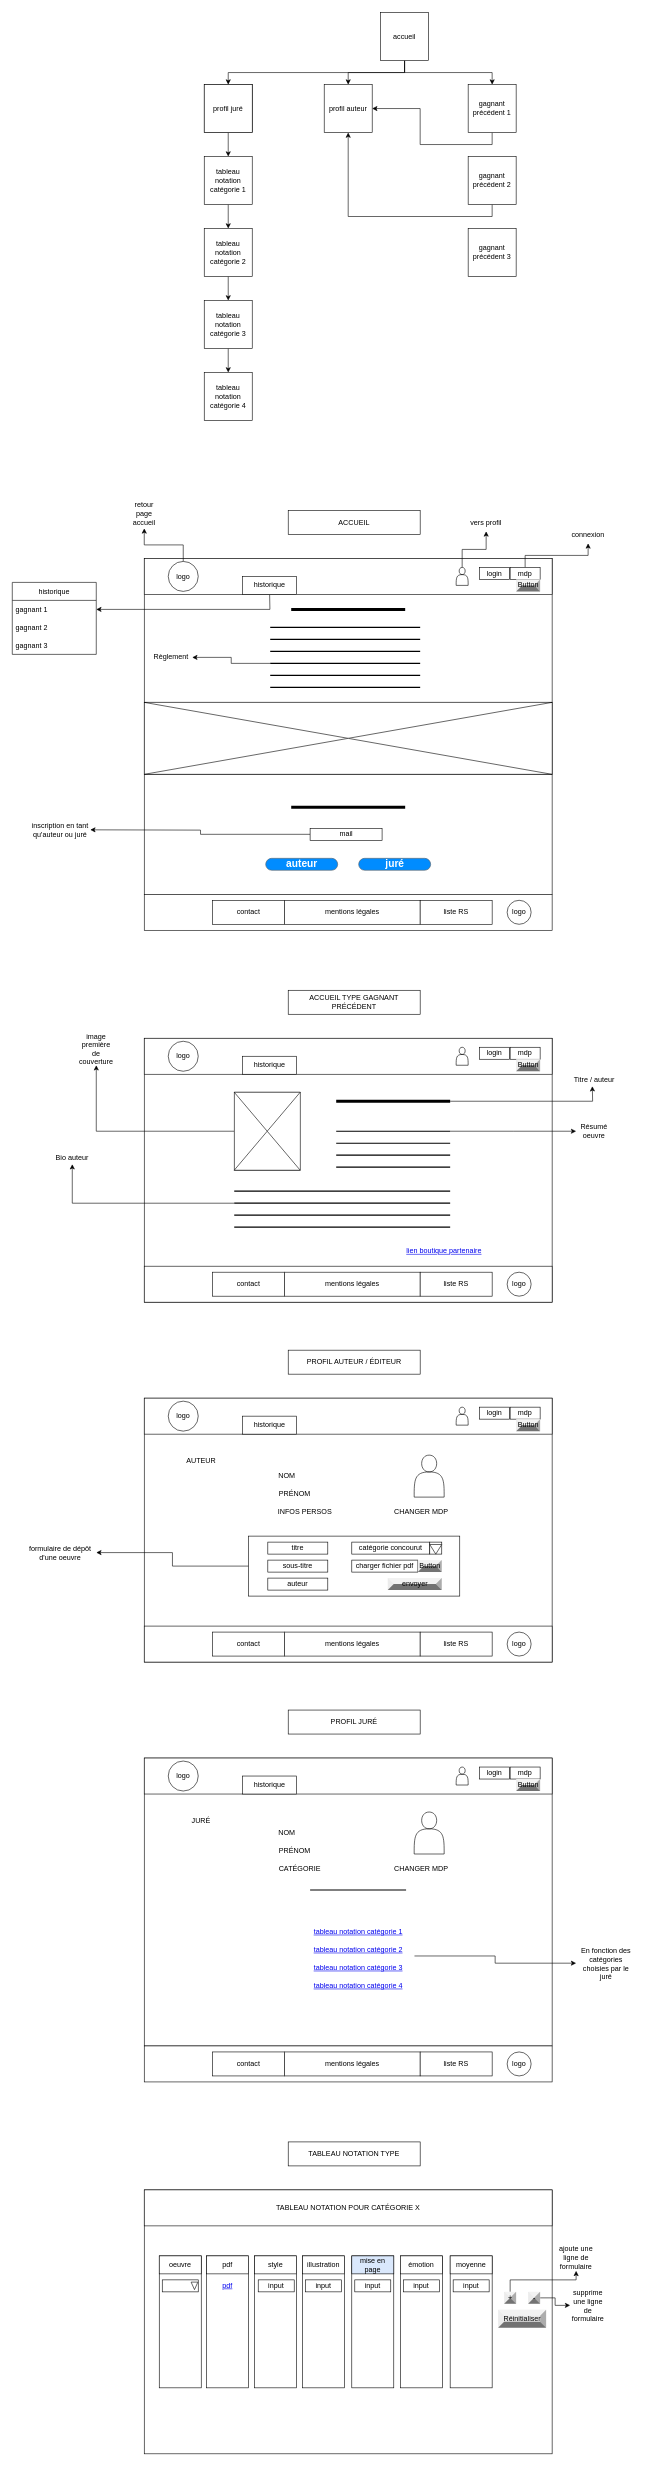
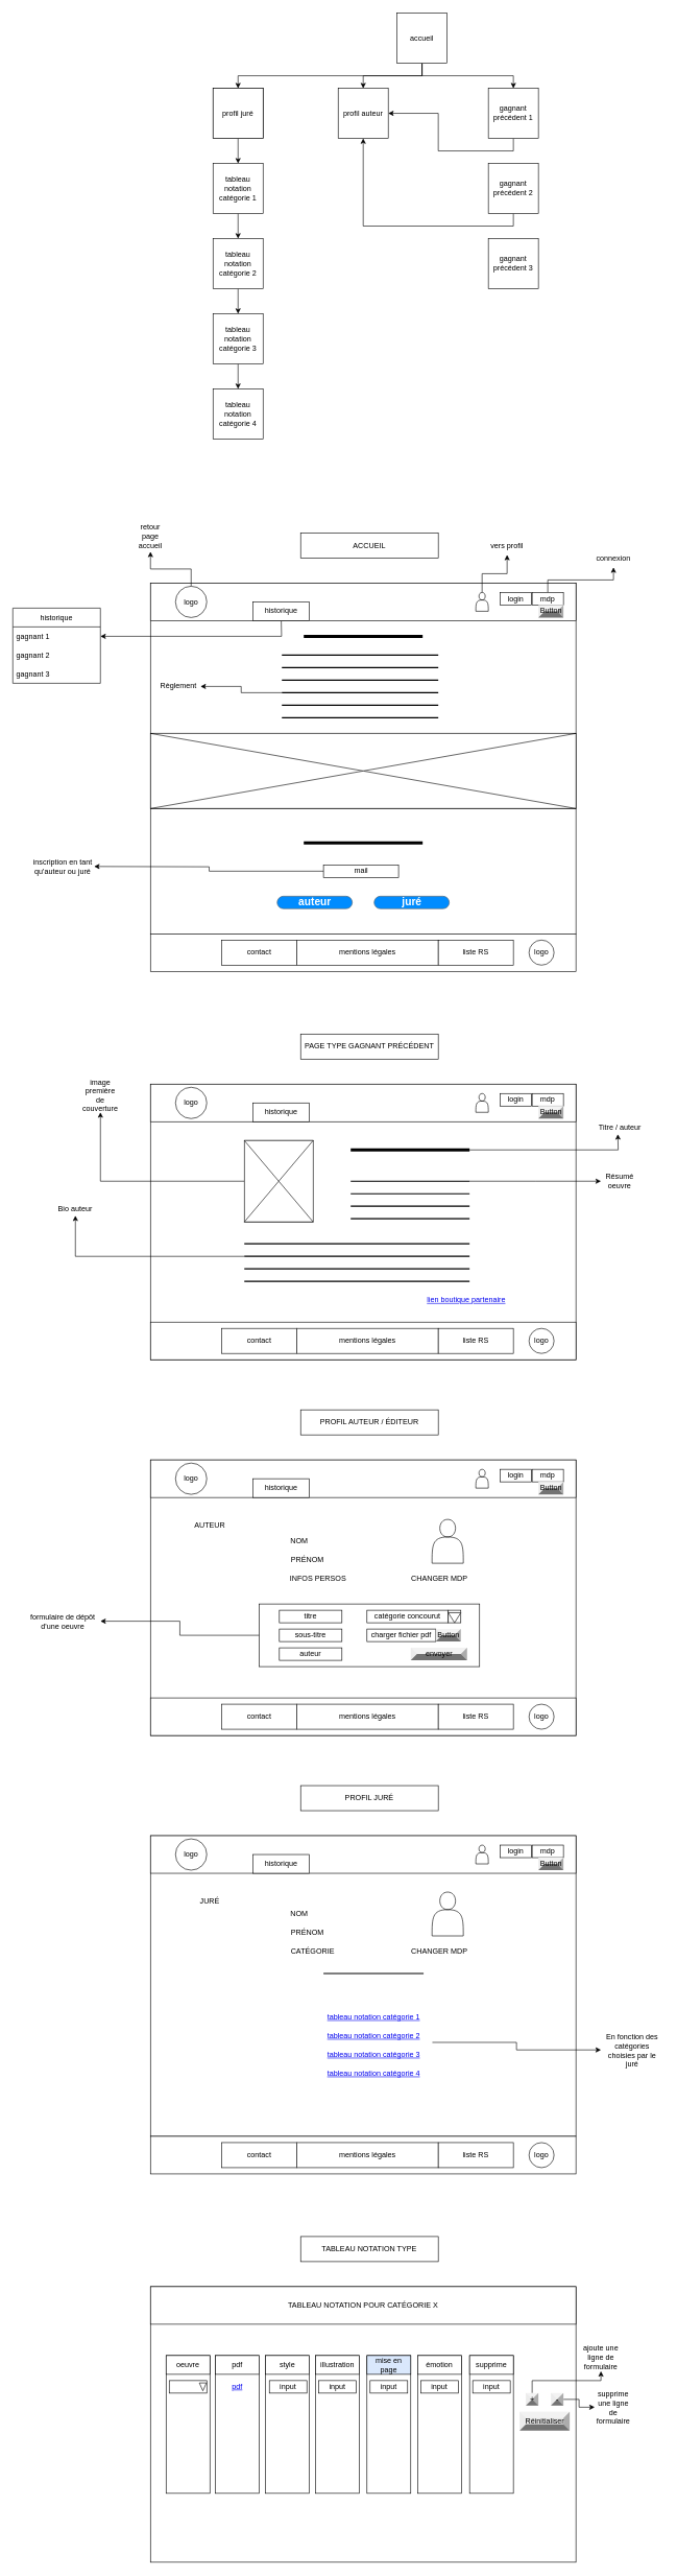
- <mxCell id="26" value="ACCUEIL TYPE GAGNANT PRÉCÉDENT" style="rounded=0;whiteSpace=wrap;html=1;" parent="1" vertex="1"><mxGeometry x="480" y="1650" width="220" height="40" as="geometry" /></mxCell>
+ <mxCell id="26" value="PAGE TYPE GAGNANT PRÉCÉDENT" style="rounded=0;whiteSpace=wrap;html=1;" parent="1" vertex="1"><mxGeometry x="480" y="1650" width="220" height="40" as="geometry" /></mxCell>
- <mxCell id="53" value="lien boutique partenaire" style="text;html=1;strokeColor=none;fillColor=none;whiteSpace=wrap;align=center;verticalAlign=middle;fontColor=#0000EE;fontStyle=4;" parent="1" vertex="1"><mxGeometry x="635" y="2070" width="210" height="30" as="geometry" /></mxCell>
+ <mxCell id="53" value="lien boutique partenaire" style="text;html=1;strokeColor=none;fillColor=none;whiteSpace=wrap;align=center;verticalAlign=middle;fontColor=#0000EE;fontStyle=4;" parent="1" vertex="1"><mxGeometry x="640" y="2060" width="210" height="30" as="geometry" /></mxCell>
- <mxCell id="116" value="envoyer" style="labelPosition=center;verticalLabelPosition=middle;align=center;html=1;shape=mxgraph.basic.shaded_button;dx=10;fillColor=#E6E6E6;strokeColor=none;" parent="1" vertex="1"><mxGeometry x="646" y="2630" width="90" height="20" as="geometry" /></mxCell>
+ <mxCell id="116" value="envoyer" style="labelPosition=center;verticalLabelPosition=middle;align=center;html=1;shape=mxgraph.basic.shaded_button;dx=10;fillColor=#E6E6E6;strokeColor=none;" parent="1" vertex="1"><mxGeometry x="656" y="2630" width="90" height="20" as="geometry" /></mxCell>
- <mxCell id="164" value="moyenne" style="rounded=0;whiteSpace=wrap;html=1;" vertex="1" parent="1"><mxGeometry x="750" y="3760" width="70" height="30" as="geometry" /></mxCell>
+ <mxCell id="164" value="supprime" style="rounded=0;whiteSpace=wrap;html=1;" vertex="1" parent="1"><mxGeometry x="750" y="3760" width="70" height="30" as="geometry" /></mxCell>
